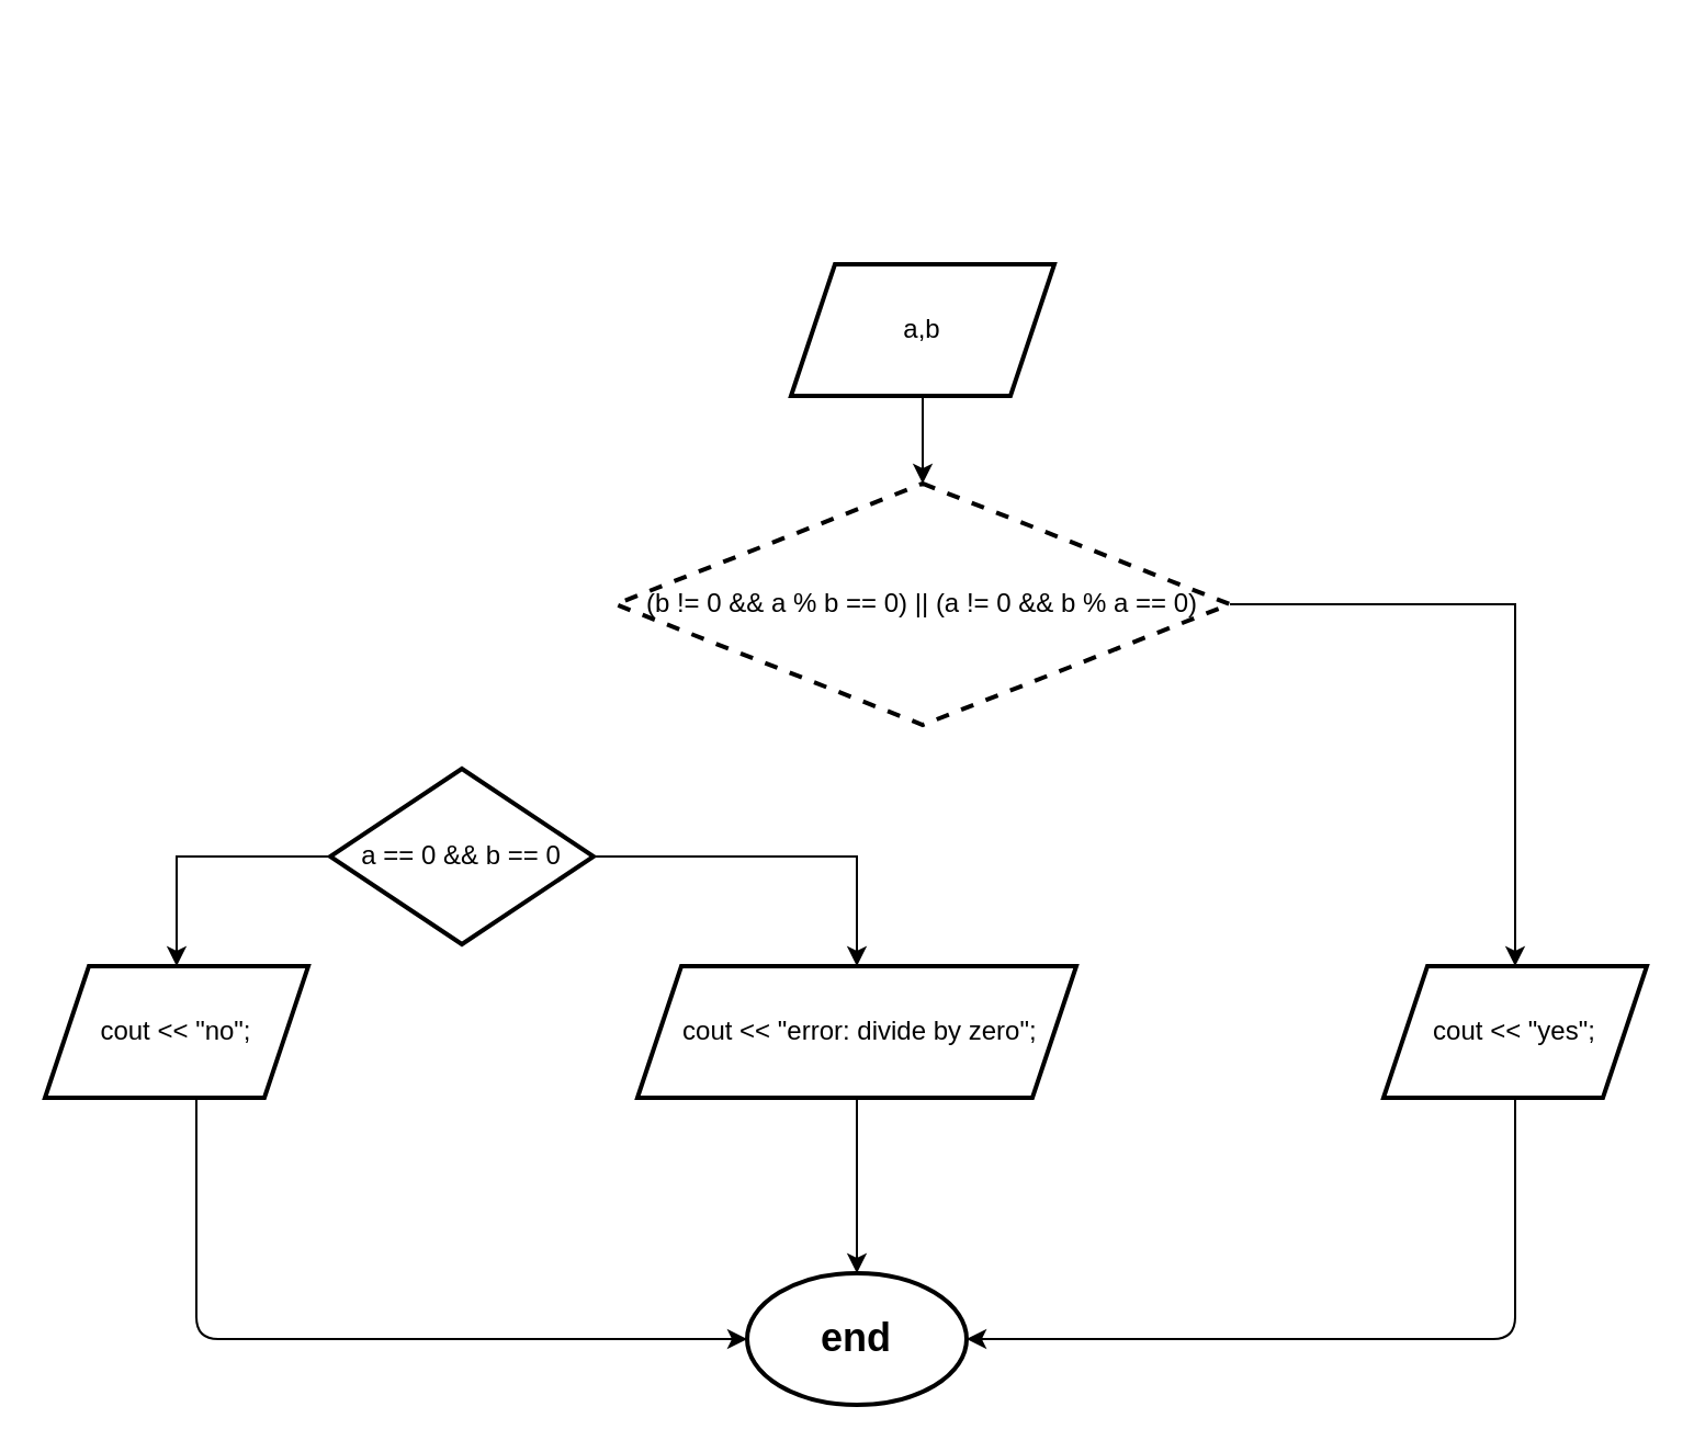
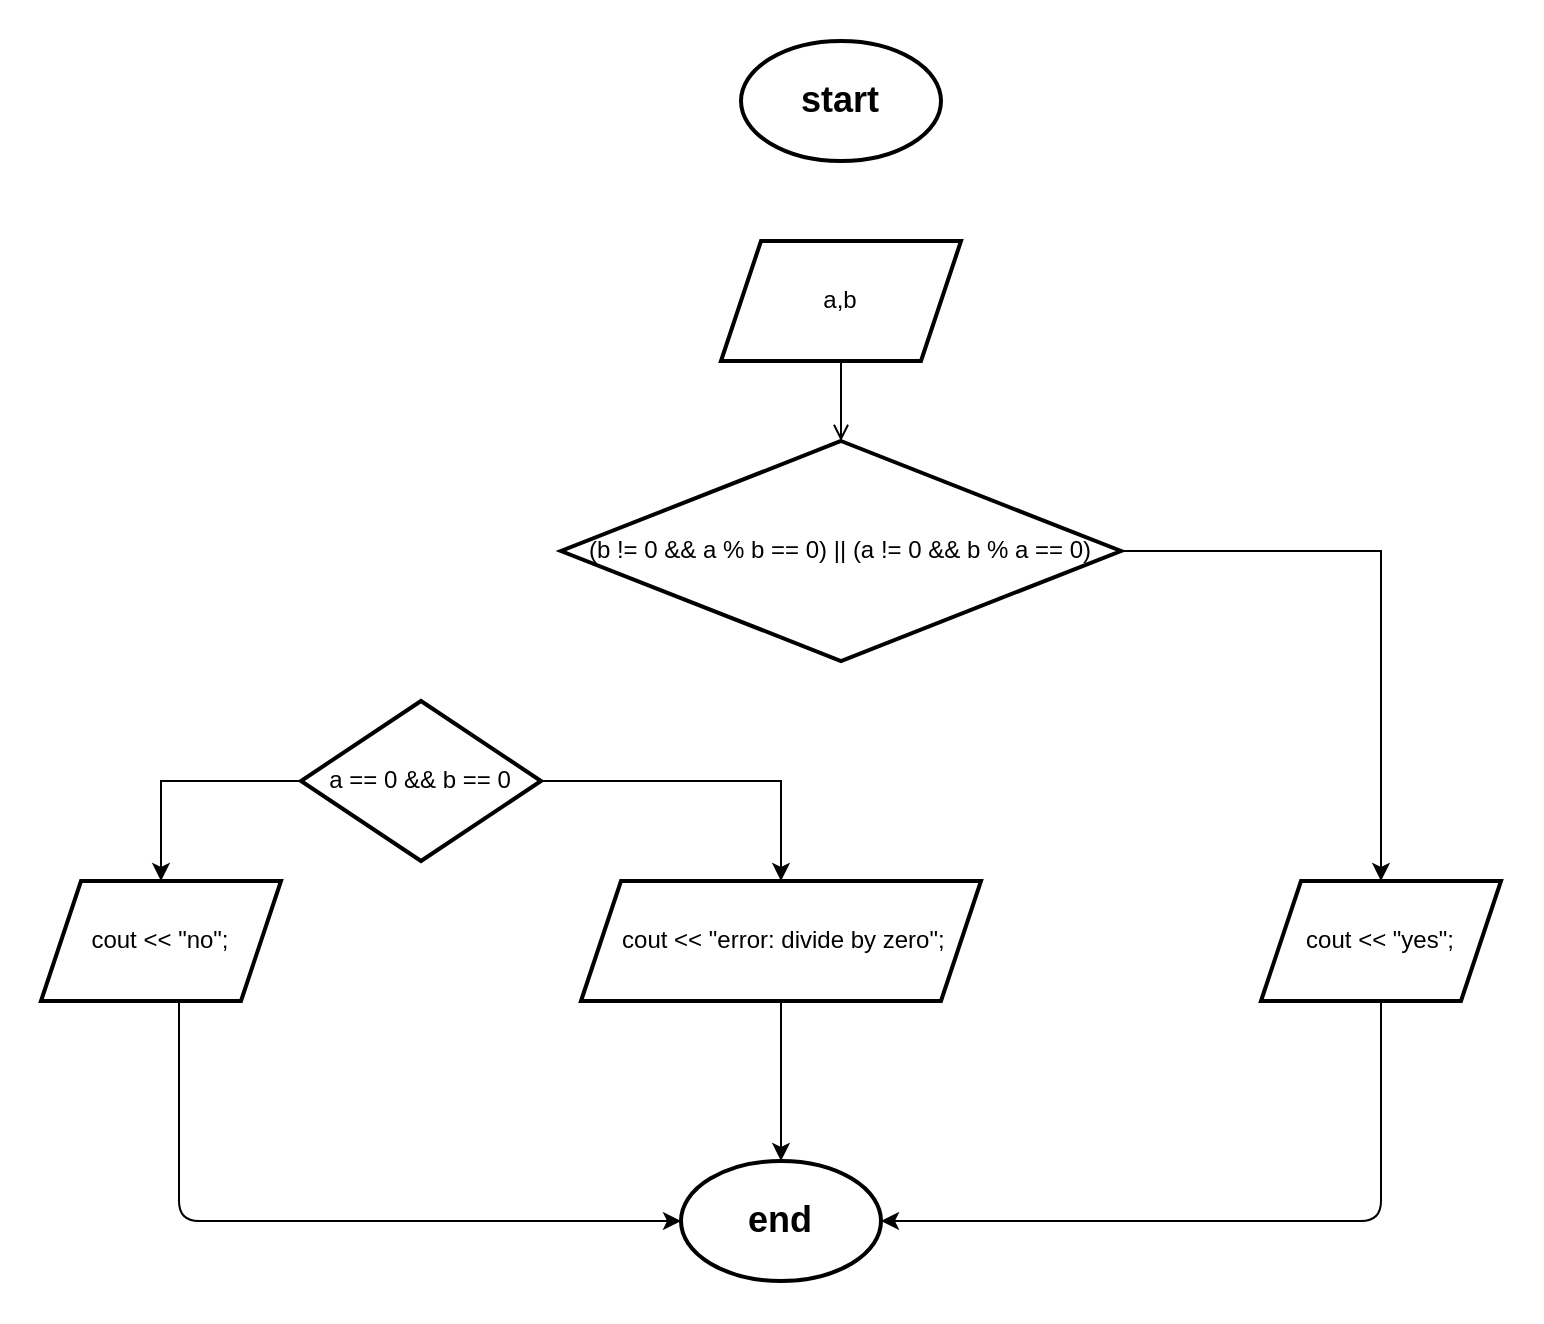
+ <mxCell id="4" value="&lt;h2&gt;start&lt;/h2&gt;" style="strokeWidth=2;html=1;shape=mxgraph.flowchart.start_1;whiteSpace=wrap;" vertex="1" parent="1"><mxGeometry x="370" y="20" width="100" height="60" as="geometry" /></mxCell>
- <mxCell id="5" value="" style="edgeStyle=orthogonalEdgeStyle;rounded=0;orthogonalLoop=1;jettySize=auto;html=1;" edge="1" parent="1" source="6" target="8"><mxGeometry relative="1" as="geometry" /></mxCell>
+ <mxCell id="5" value="" style="edgeStyle=orthogonalEdgeStyle;rounded=0;orthogonalLoop=1;jettySize=auto;html=1;endArrow=open;" edge="1" parent="1" source="6" target="8"><mxGeometry relative="1" as="geometry" /></mxCell>
- <mxCell id="8" value="(b != 0 &amp;&amp; a % b == 0) || (a != 0 &amp;&amp; b % a == 0)" style="rhombus;whiteSpace=wrap;html=1;strokeWidth=2;dashed=1;" vertex="1" parent="1"><mxGeometry x="280" y="220" width="280" height="110" as="geometry" /></mxCell>
+ <mxCell id="8" value="(b != 0 &amp;&amp; a % b == 0) || (a != 0 &amp;&amp; b % a == 0)" style="rhombus;whiteSpace=wrap;html=1;strokeWidth=2;" vertex="1" parent="1"><mxGeometry x="280" y="220" width="280" height="110" as="geometry" /></mxCell>
